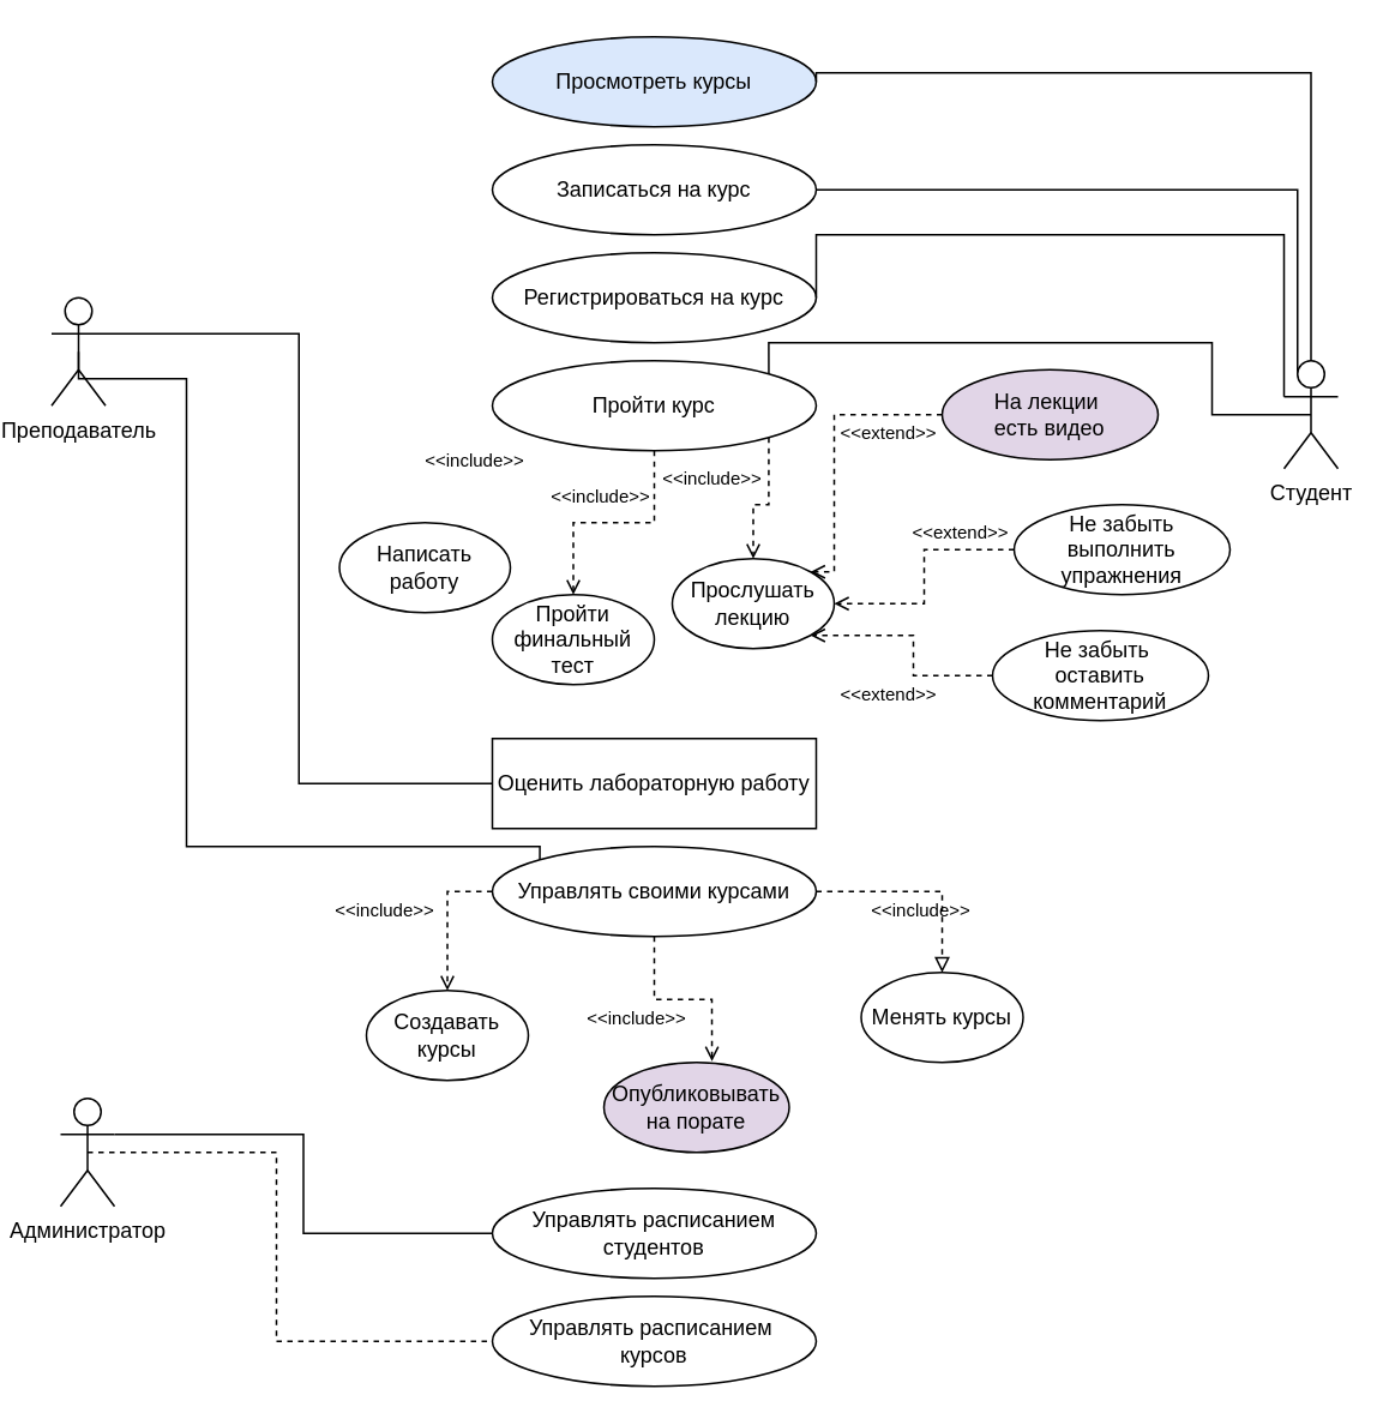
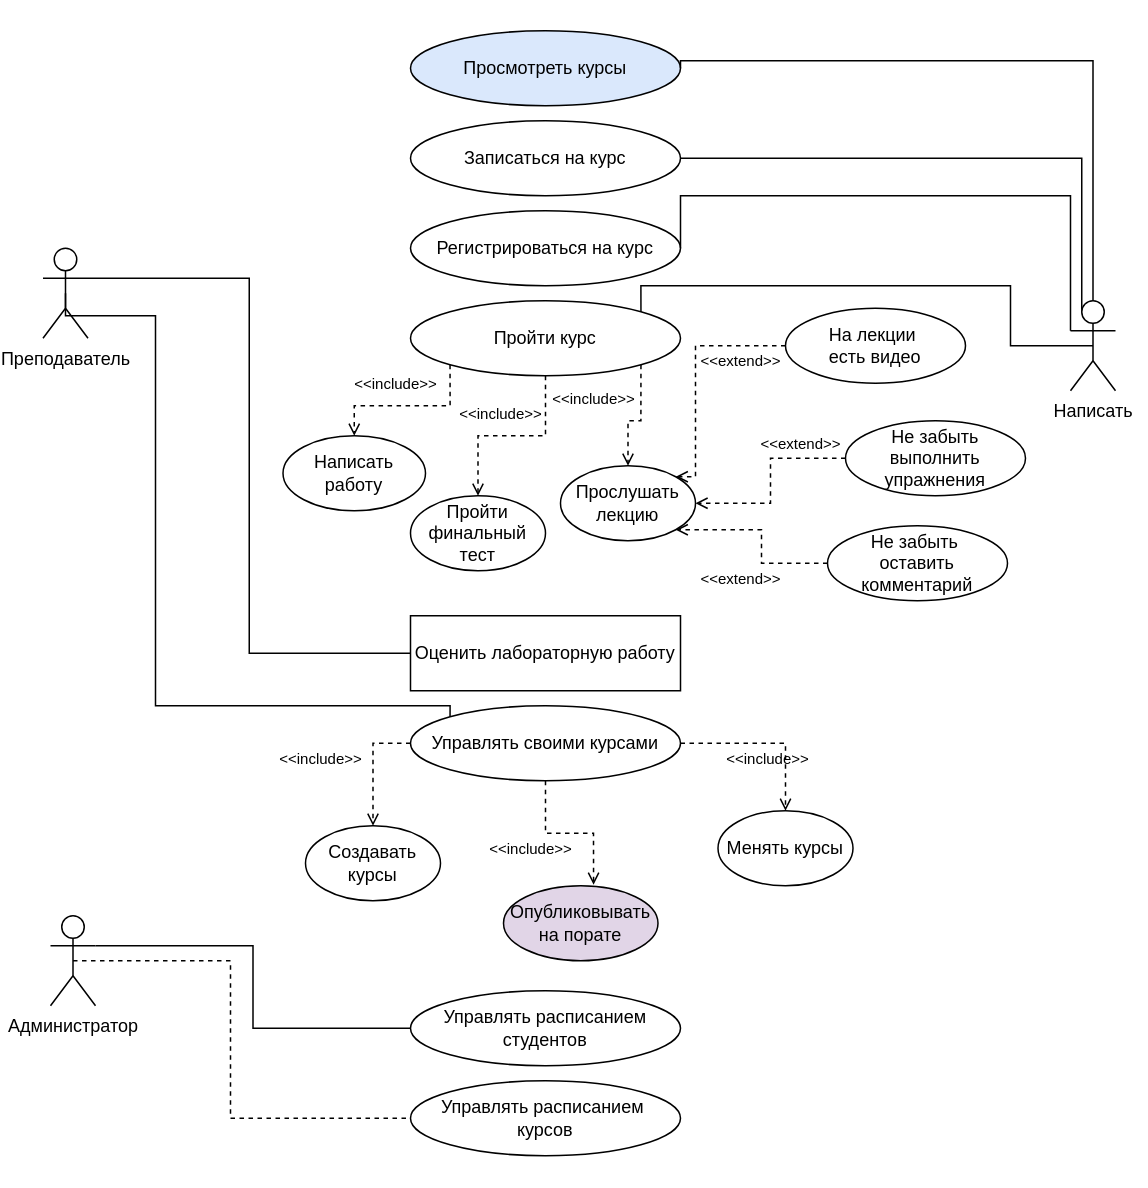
- <mxCell id="13" value="На лекции&amp;nbsp;&lt;div&gt;есть видео&lt;/div&gt;" style="ellipse;whiteSpace=wrap;html=1;fillColor=#e1d5e7;" vertex="1" parent="1"><mxGeometry x="515" y="205" width="120" height="50" as="geometry" /></mxCell>
+ <mxCell id="13" value="На лекции&amp;nbsp;&lt;div&gt;есть видео&lt;/div&gt;" style="ellipse;whiteSpace=wrap;html=1;" vertex="1" parent="1"><mxGeometry x="515" y="205" width="120" height="50" as="geometry" /></mxCell>
+ <mxCell id="7" style="edgeStyle=orthogonalEdgeStyle;rounded=0;orthogonalLoop=1;jettySize=auto;html=1;exitX=0;exitY=1;exitDx=0;exitDy=0;entryX=0.5;entryY=0;entryDx=0;entryDy=0;endArrow=open;endFill=0;dashed=1;" edge="1" parent="1" source="8" target="9"><mxGeometry relative="1" as="geometry" /></mxCell>
- <mxCell id="27" value="Студент" style="shape=umlActor;verticalLabelPosition=bottom;verticalAlign=top;html=1;outlineConnect=0;" vertex="1" parent="1"><mxGeometry x="705" y="200" width="30" height="60" as="geometry" /></mxCell>
+ <mxCell id="27" value="Написать" style="shape=umlActor;verticalLabelPosition=bottom;verticalAlign=top;html=1;outlineConnect=0;" vertex="1" parent="1"><mxGeometry x="705" y="200" width="30" height="60" as="geometry" /></mxCell>
- <mxCell id="34" style="edgeStyle=orthogonalEdgeStyle;rounded=0;orthogonalLoop=1;jettySize=auto;html=1;exitX=1;exitY=0.5;exitDx=0;exitDy=0;entryX=0.5;entryY=0;entryDx=0;entryDy=0;endArrow=block;endFill=0;dashed=1;" edge="1" parent="1" source="35" target="38"><mxGeometry relative="1" as="geometry" /></mxCell>
+ <mxCell id="34" style="edgeStyle=orthogonalEdgeStyle;rounded=0;orthogonalLoop=1;jettySize=auto;html=1;exitX=1;exitY=0.5;exitDx=0;exitDy=0;entryX=0.5;entryY=0;entryDx=0;entryDy=0;endArrow=open;endFill=0;dashed=1;" edge="1" parent="1" source="35" target="38"><mxGeometry relative="1" as="geometry" /></mxCell>
